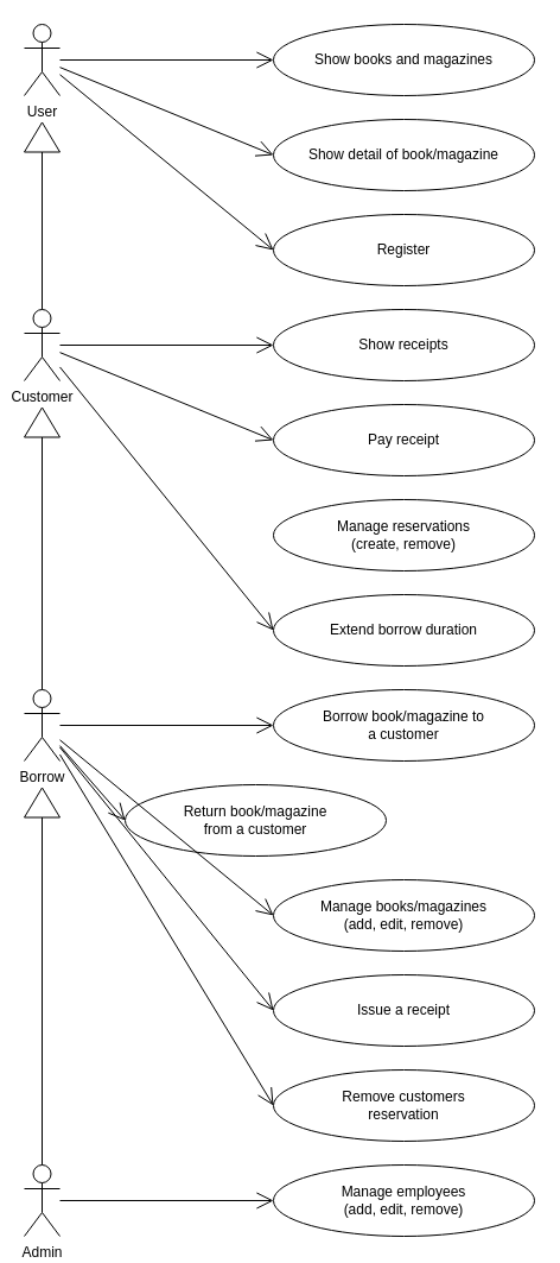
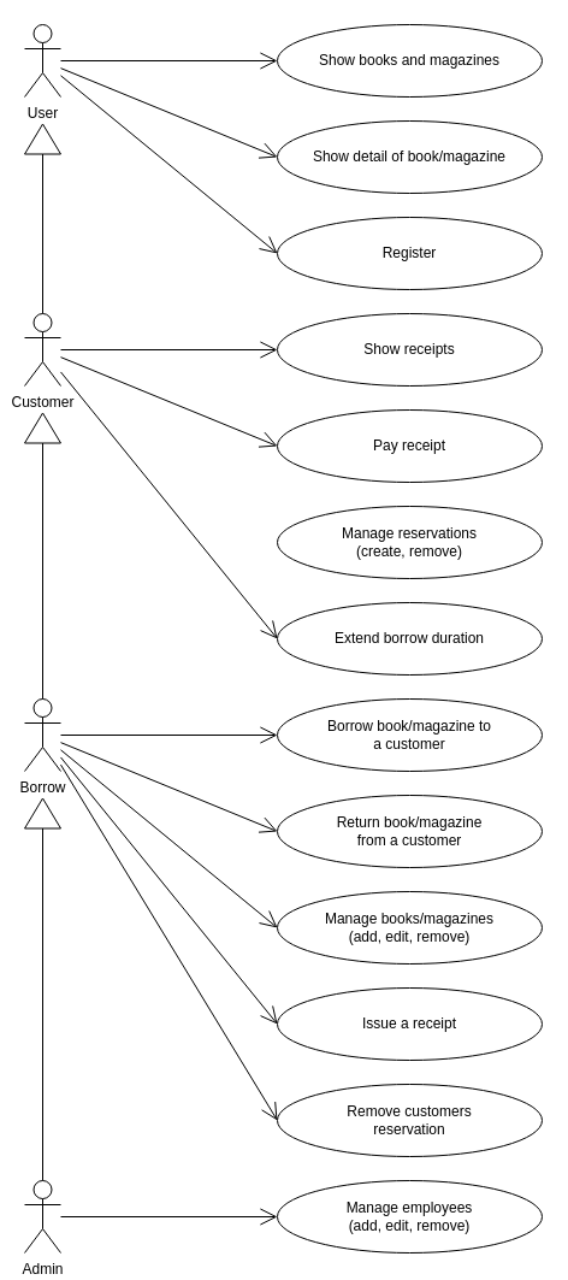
- <mxCell id="9" value="Return book/magazine&lt;br&gt;from a customer" style="ellipse;whiteSpace=wrap;html=1;" parent="1" vertex="1"><mxGeometry x="105" y="660" width="220" height="60" as="geometry" /></mxCell>
+ <mxCell id="9" value="Return book/magazine&lt;br&gt;from a customer" style="ellipse;whiteSpace=wrap;html=1;" parent="1" vertex="1"><mxGeometry x="230" y="660" width="220" height="60" as="geometry" /></mxCell>
